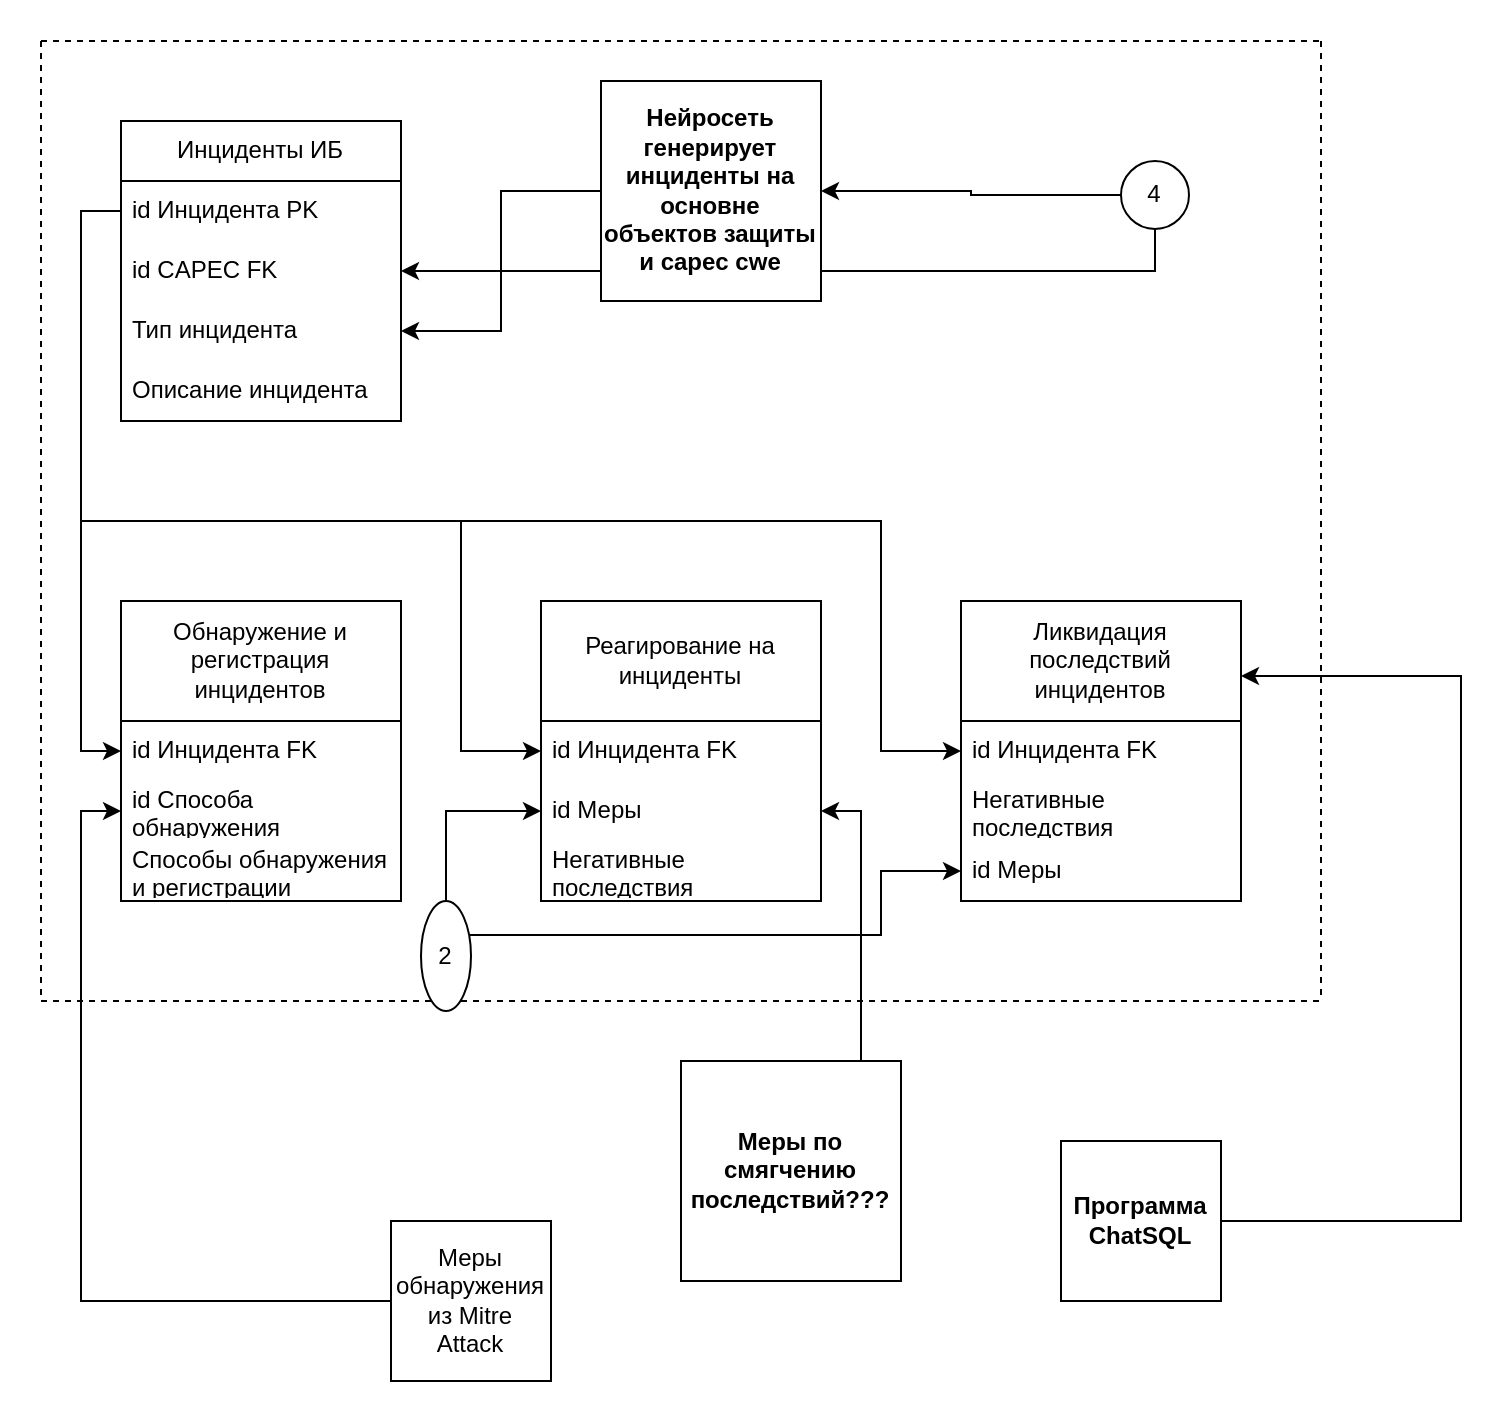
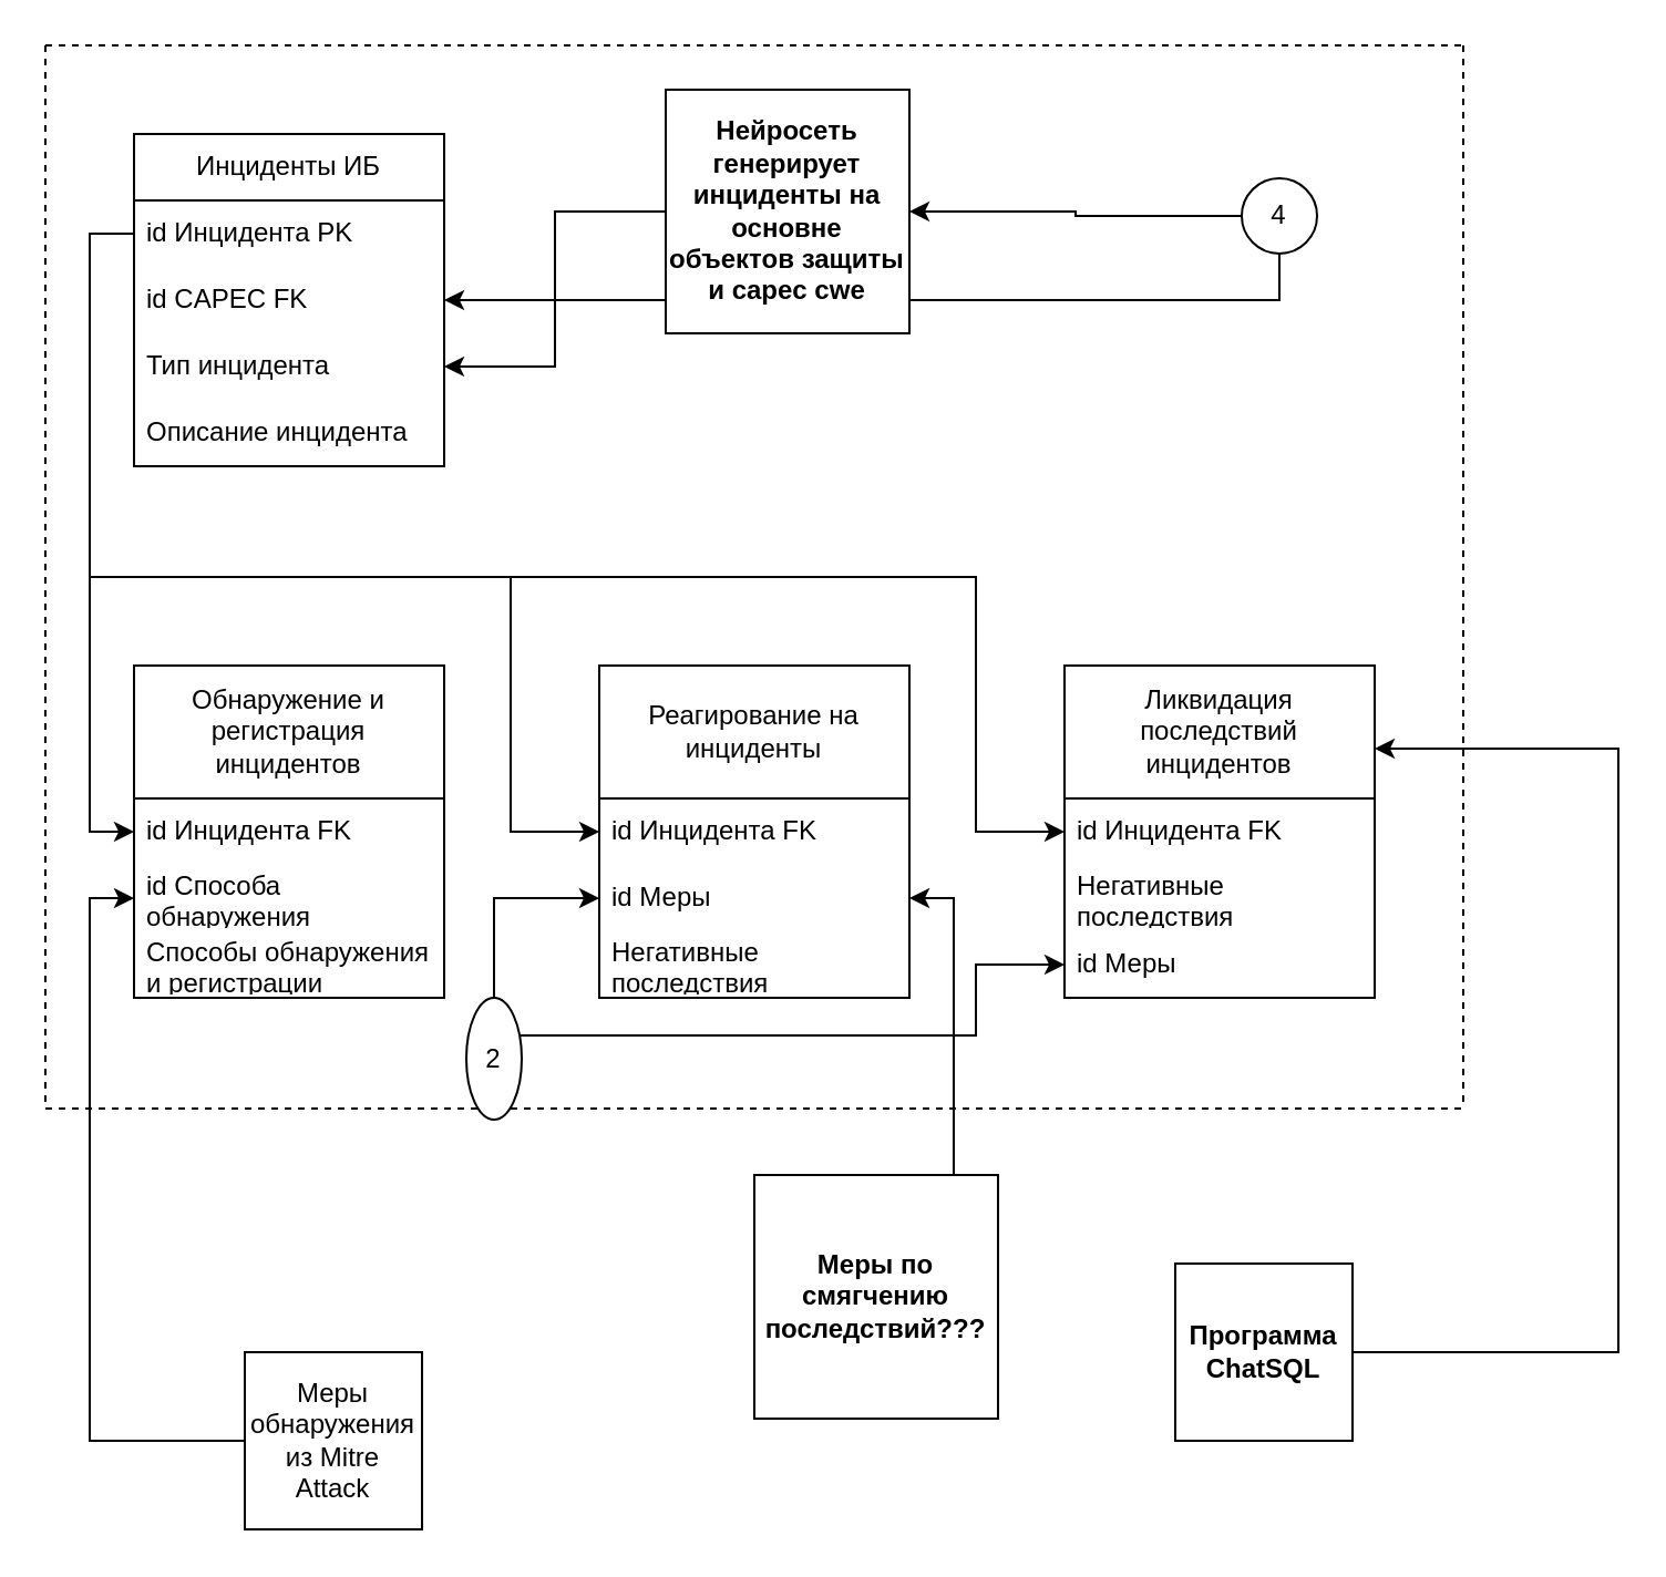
- <mxCell id="35" value="Меры обнаружения из Mitre Attack" style="whiteSpace=wrap;html=1;aspect=fixed;" parent="1" vertex="1"><mxGeometry x="195" y="610" width="80" height="80" as="geometry" /></mxCell>
+ <mxCell id="35" value="Меры обнаружения из Mitre Attack" style="whiteSpace=wrap;html=1;aspect=fixed;" parent="1" vertex="1"><mxGeometry x="110" y="610" width="80" height="80" as="geometry" /></mxCell>
